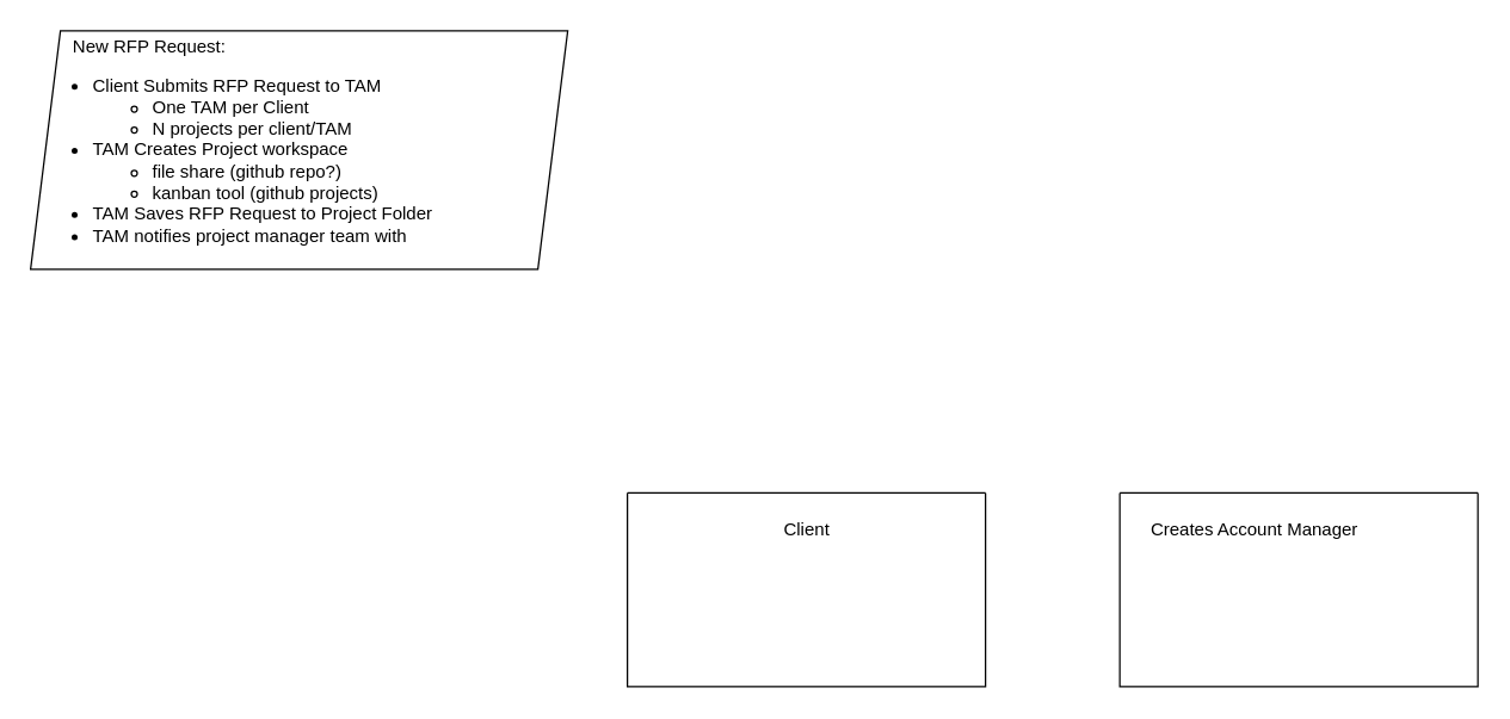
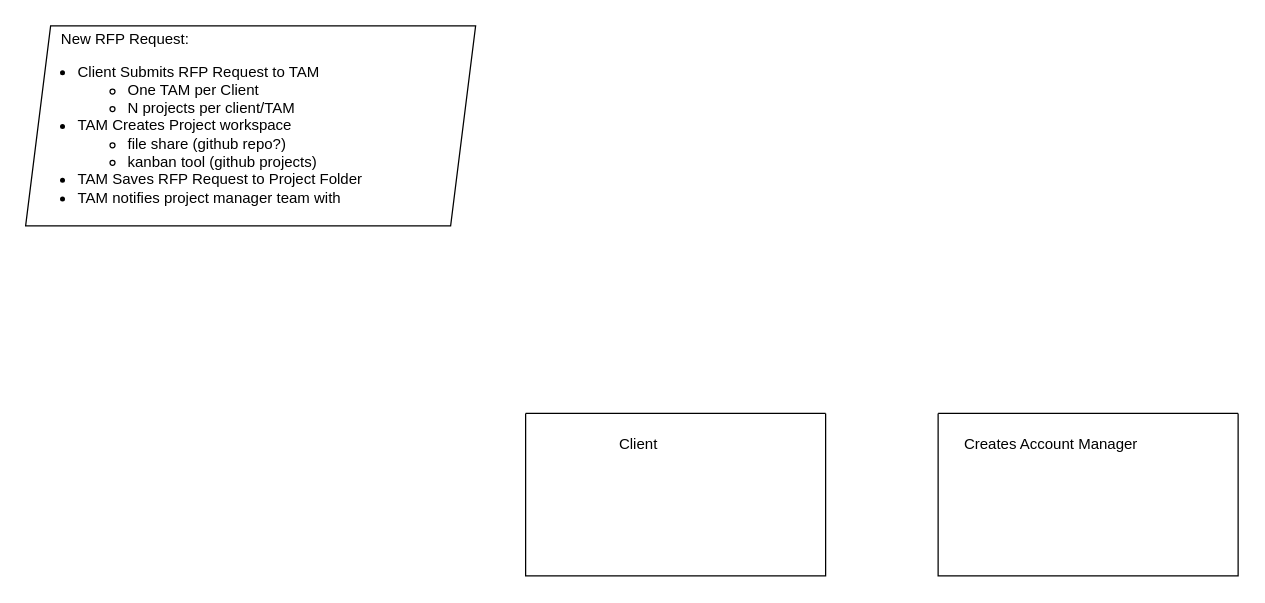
- <mxCell id="3" value="Client" style="text;html=1;align=center;verticalAlign=middle;resizable=0;points=[];autosize=1;strokeColor=none;fillColor=none;" vertex="1" parent="2"><mxGeometry x="95" y="10" width="50" height="30" as="geometry" /></mxCell>
+ <mxCell id="3" value="Client" style="text;html=1;align=center;verticalAlign=middle;resizable=0;points=[];autosize=1;strokeColor=none;fillColor=none;" vertex="1" parent="2"><mxGeometry x="65" y="10" width="50" height="30" as="geometry" /></mxCell>
